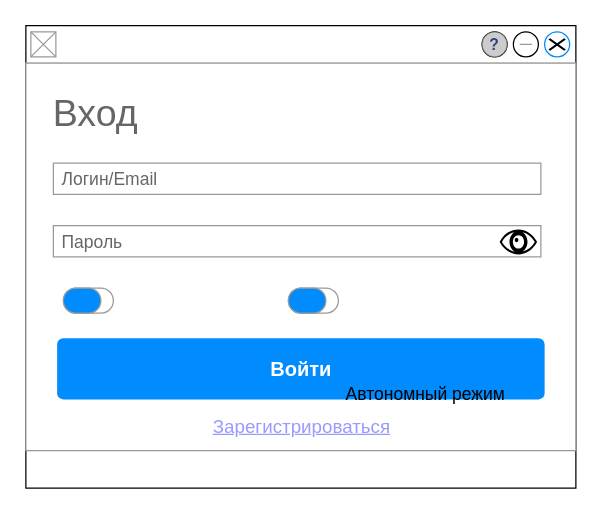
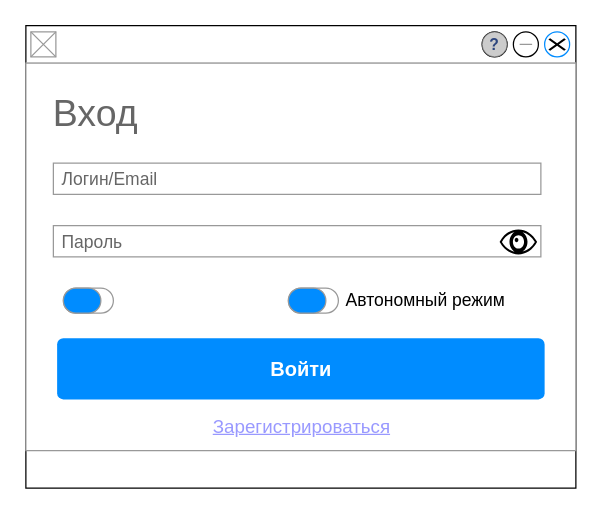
- <mxCell id="15" value="Автономный режим" style="text;html=1;strokeColor=none;fillColor=none;align=center;verticalAlign=middle;whiteSpace=wrap;rounded=0;fontSize=14;" vertex="1" parent="7"><mxGeometry x="250" y="250" width="140" height="30" as="geometry" /></mxCell>
+ <mxCell id="15" value="Автономный режим" style="text;html=1;strokeColor=none;fillColor=none;align=center;verticalAlign=middle;whiteSpace=wrap;rounded=0;fontSize=14;" vertex="1" parent="7"><mxGeometry x="250" y="175" width="140" height="30" as="geometry" /></mxCell>
